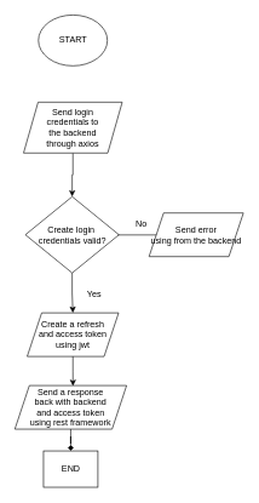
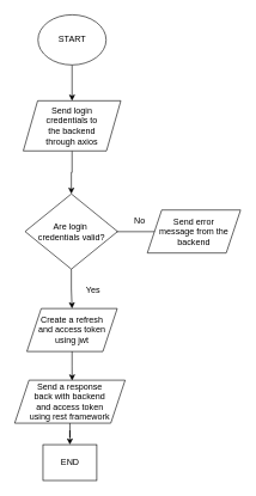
+ <mxCell id="2" value="" style="edgeStyle=orthogonalEdgeStyle;rounded=0;orthogonalLoop=1;jettySize=auto;html=1;" edge="1" parent="1" source="3" target="5"><mxGeometry relative="1" as="geometry" /></mxCell>
- <mxCell id="7" value="Create login&amp;nbsp;&lt;div&gt;credentials&amp;nbsp;&lt;span style=&quot;background-color: initial;&quot;&gt;valid?&lt;/span&gt;&lt;/div&gt;" style="rhombus;whiteSpace=wrap;html=1;" vertex="1" parent="1"><mxGeometry x="34.5" y="270" width="129" height="105" as="geometry" /></mxCell>
+ <mxCell id="7" value="Are login&amp;nbsp;&lt;div&gt;credentials&amp;nbsp;&lt;span style=&quot;background-color: initial;&quot;&gt;valid?&lt;/span&gt;&lt;/div&gt;" style="rhombus;whiteSpace=wrap;html=1;" vertex="1" parent="1"><mxGeometry x="34.5" y="270" width="129" height="105" as="geometry" /></mxCell>
- <mxCell id="9" value="Send error&lt;div&gt;using from the backend&lt;/div&gt;" style="shape=parallelogram;perimeter=parallelogramPerimeter;whiteSpace=wrap;html=1;fixedSize=1;" vertex="1" parent="1"><mxGeometry x="205" y="292.5" width="130" height="60" as="geometry" /></mxCell>
+ <mxCell id="9" value="Send error&lt;div&gt;message from the backend&lt;/div&gt;" style="shape=parallelogram;perimeter=parallelogramPerimeter;whiteSpace=wrap;html=1;fixedSize=1;" vertex="1" parent="1"><mxGeometry x="205" y="292.5" width="130" height="60" as="geometry" /></mxCell>
- <mxCell id="13" style="edgeStyle=orthogonalEdgeStyle;rounded=0;orthogonalLoop=1;jettySize=auto;html=1;entryX=0.5;entryY=0;entryDx=0;entryDy=0;endArrow=diamond;" edge="1" parent="1" source="14" target="16"><mxGeometry relative="1" as="geometry" /></mxCell>
+ <mxCell id="13" style="edgeStyle=orthogonalEdgeStyle;rounded=0;orthogonalLoop=1;jettySize=auto;html=1;entryX=0.5;entryY=0;entryDx=0;entryDy=0;" edge="1" parent="1" source="14" target="16"><mxGeometry relative="1" as="geometry" /></mxCell>
